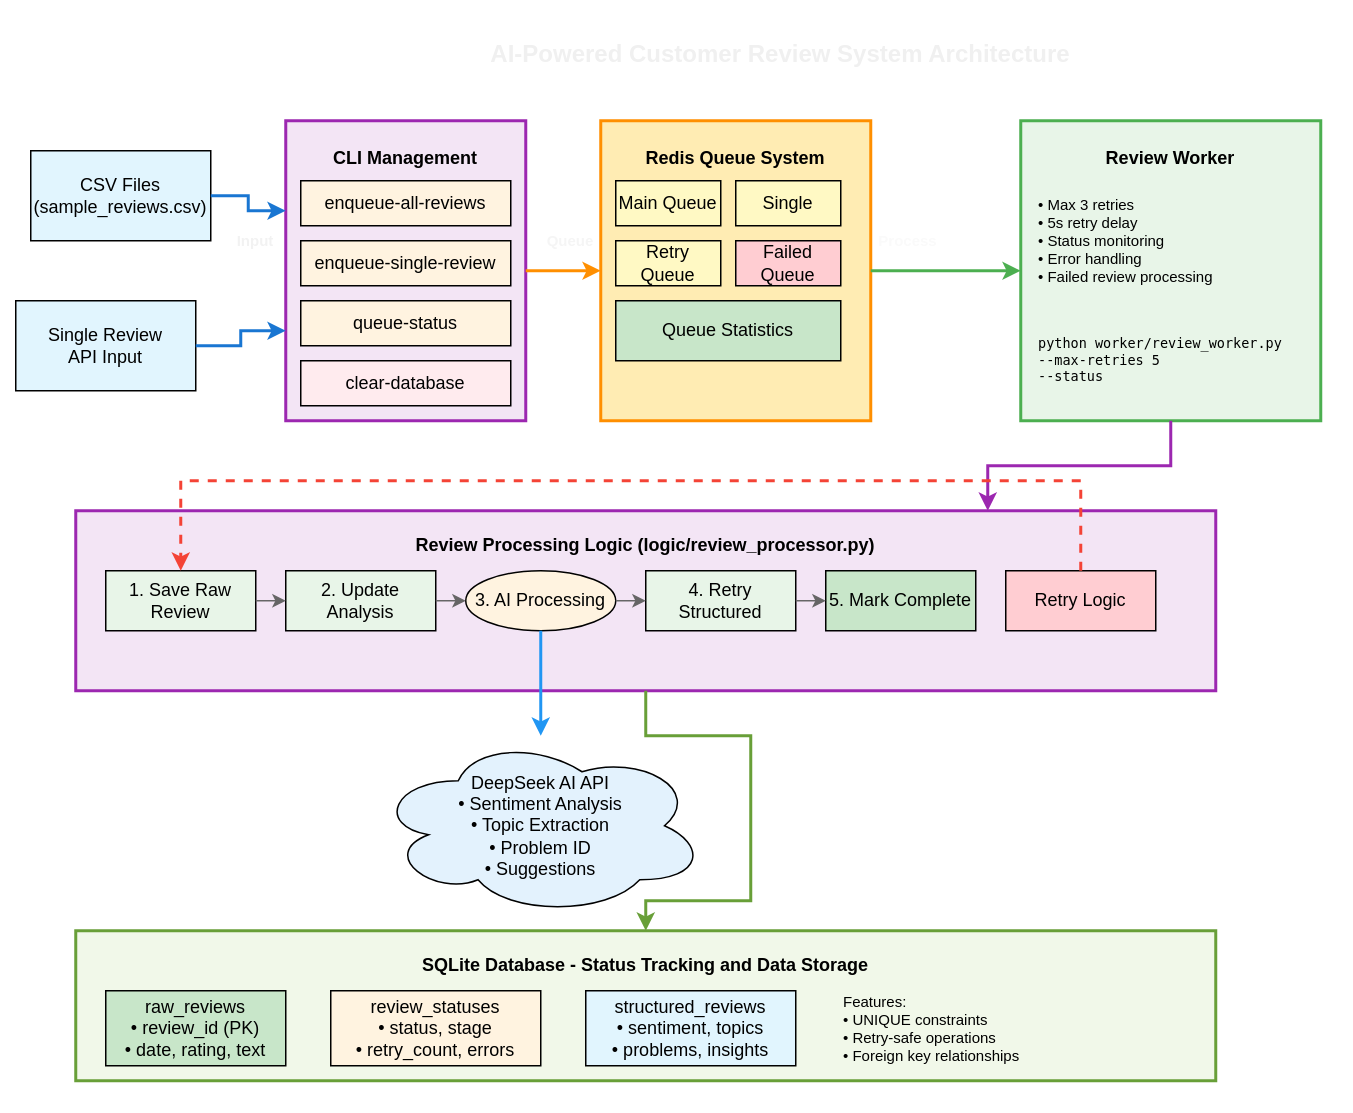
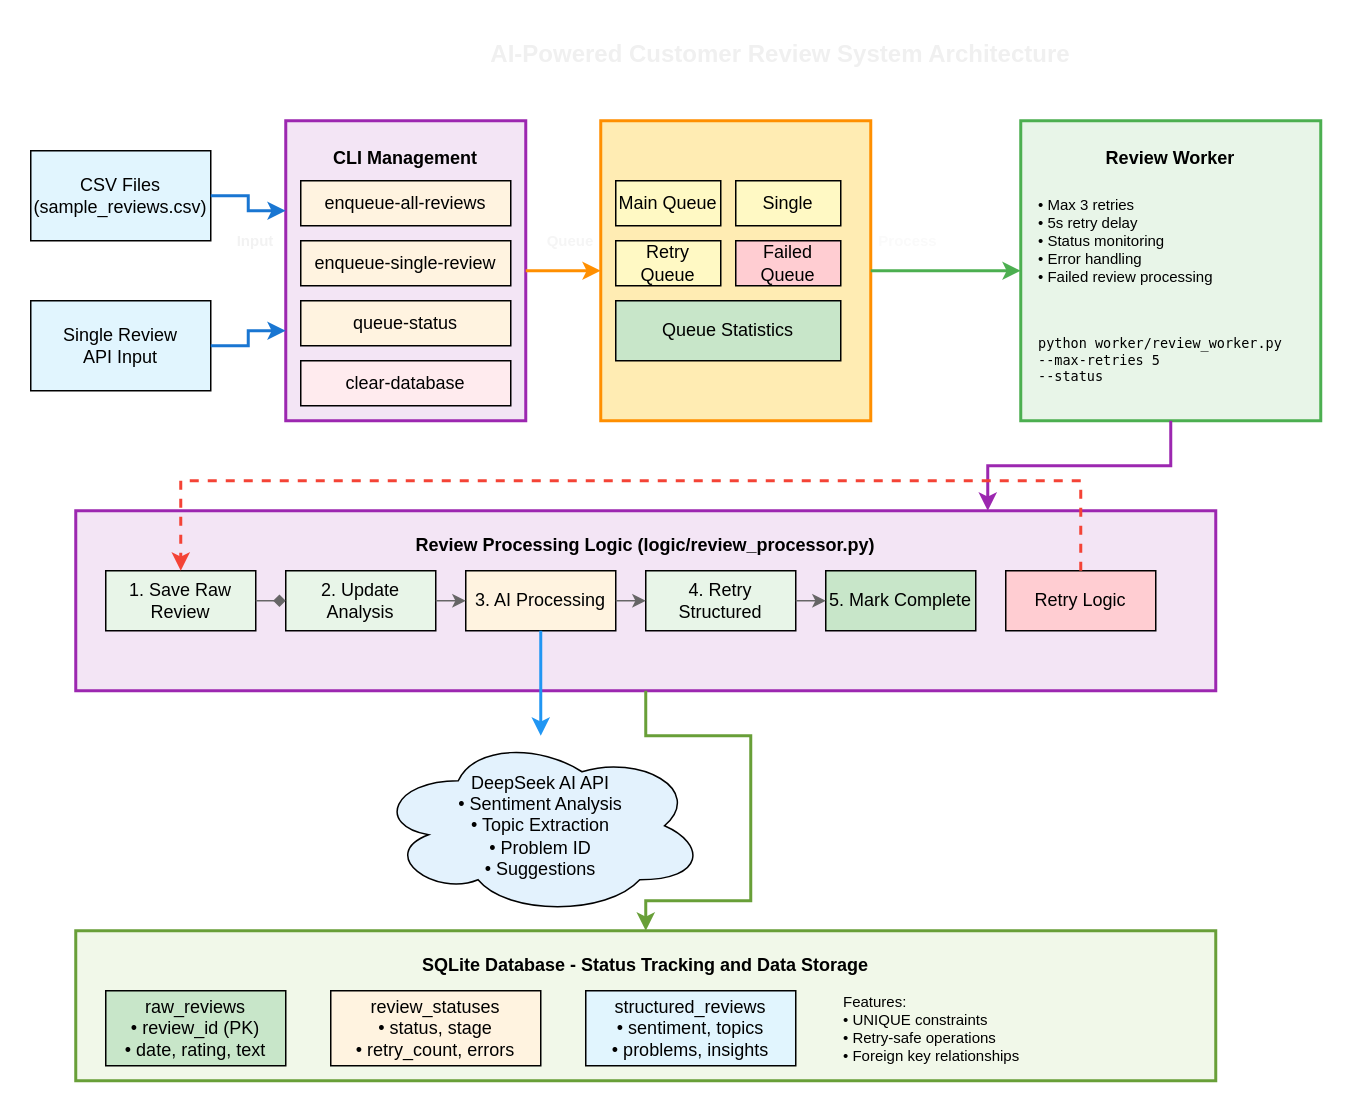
- <mxCell id="12" value="Redis Queue System" style="text;html=1;strokeColor=none;fillColor=none;align=center;verticalAlign=middle;whiteSpace=wrap;rounded=0;fontSize=12;fontStyle=1;fontColor=#000000;" parent="1" vertex="1"><mxGeometry x="410" y="90" width="160" height="30" as="geometry" /></mxCell>
- <mxCell id="4" value="Single Review&#10;API Input" style="rounded=0;whiteSpace=wrap;html=1;fillColor=#e1f5fe;fontColor=#000000;" parent="1" vertex="1"><mxGeometry x="10" y="200" width="120" height="60" as="geometry" /></mxCell>
+ <mxCell id="4" value="Single Review&#10;API Input" style="rounded=0;whiteSpace=wrap;html=1;fillColor=#e1f5fe;fontColor=#000000;" parent="1" vertex="1"><mxGeometry x="20" y="200" width="120" height="60" as="geometry" /></mxCell>
- <mxCell id="44" style="edgeStyle=orthogonalEdgeStyle;rounded=0;orthogonalLoop=1;jettySize=auto;html=1;exitX=1;exitY=0.5;exitDx=0;exitDy=0;entryX=0;entryY=0.5;entryDx=0;entryDy=0;strokeWidth=1;strokeColor=#666;fontColor=#000000;" parent="1" source="24" target="25" edge="1"><mxGeometry relative="1" as="geometry" /></mxCell>
+ <mxCell id="44" style="edgeStyle=orthogonalEdgeStyle;rounded=0;orthogonalLoop=1;jettySize=auto;html=1;exitX=1;exitY=0.5;exitDx=0;exitDy=0;entryX=0;entryY=0.5;entryDx=0;entryDy=0;strokeWidth=1;strokeColor=#666;fontColor=#000000;endArrow=diamond;" parent="1" source="24" target="25" edge="1"><mxGeometry relative="1" as="geometry" /></mxCell>
- <mxCell id="26" value="3. AI Processing" style="ellipse;whiteSpace=wrap;html=1;fillColor=#fff3e0;fontColor=#000000;" parent="1" vertex="1"><mxGeometry x="310" y="380" width="100" height="40" as="geometry" /></mxCell>
+ <mxCell id="26" value="3. AI Processing" style="rounded=0;whiteSpace=wrap;html=1;fillColor=#fff3e0;fontColor=#000000;" parent="1" vertex="1"><mxGeometry x="310" y="380" width="100" height="40" as="geometry" /></mxCell>
